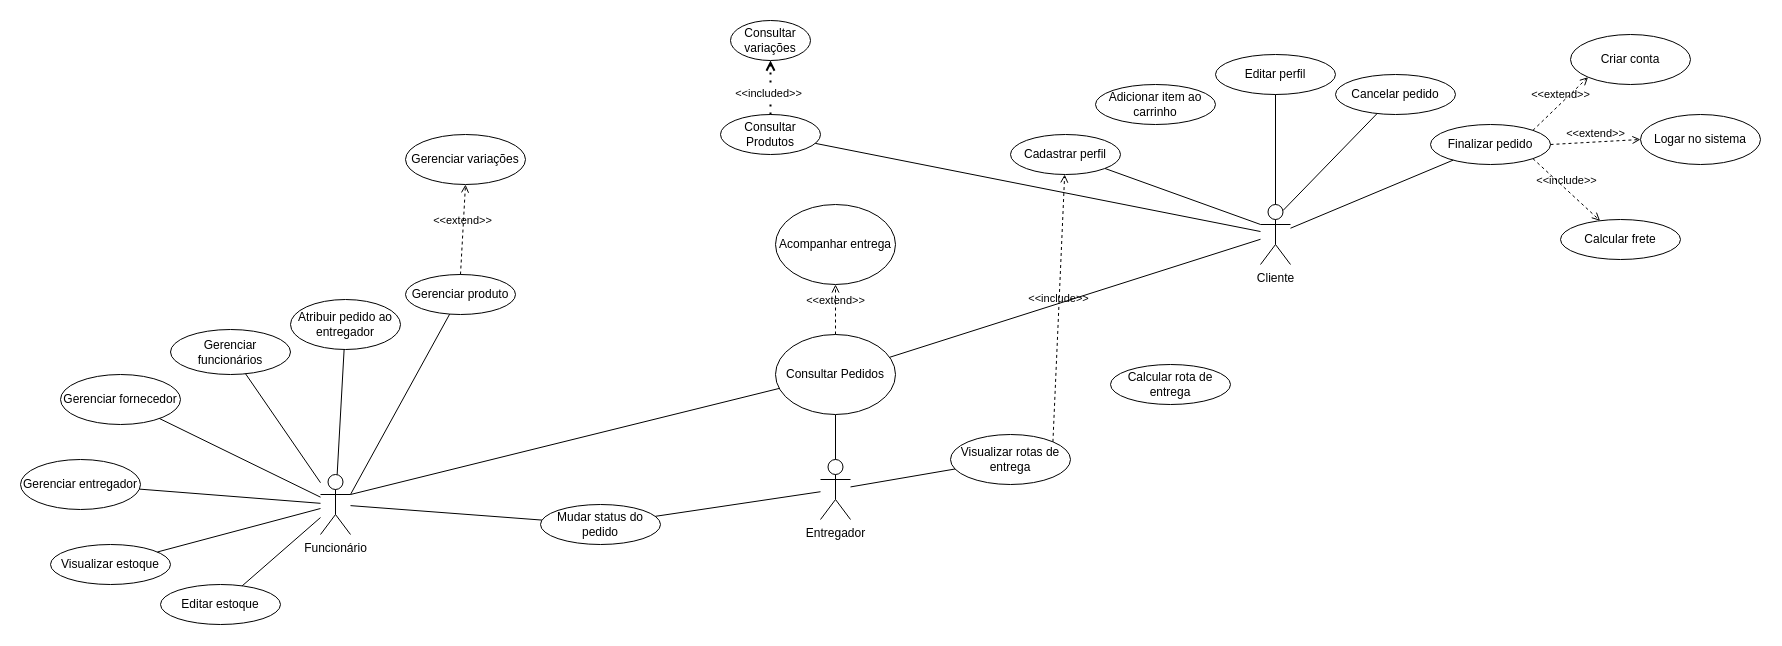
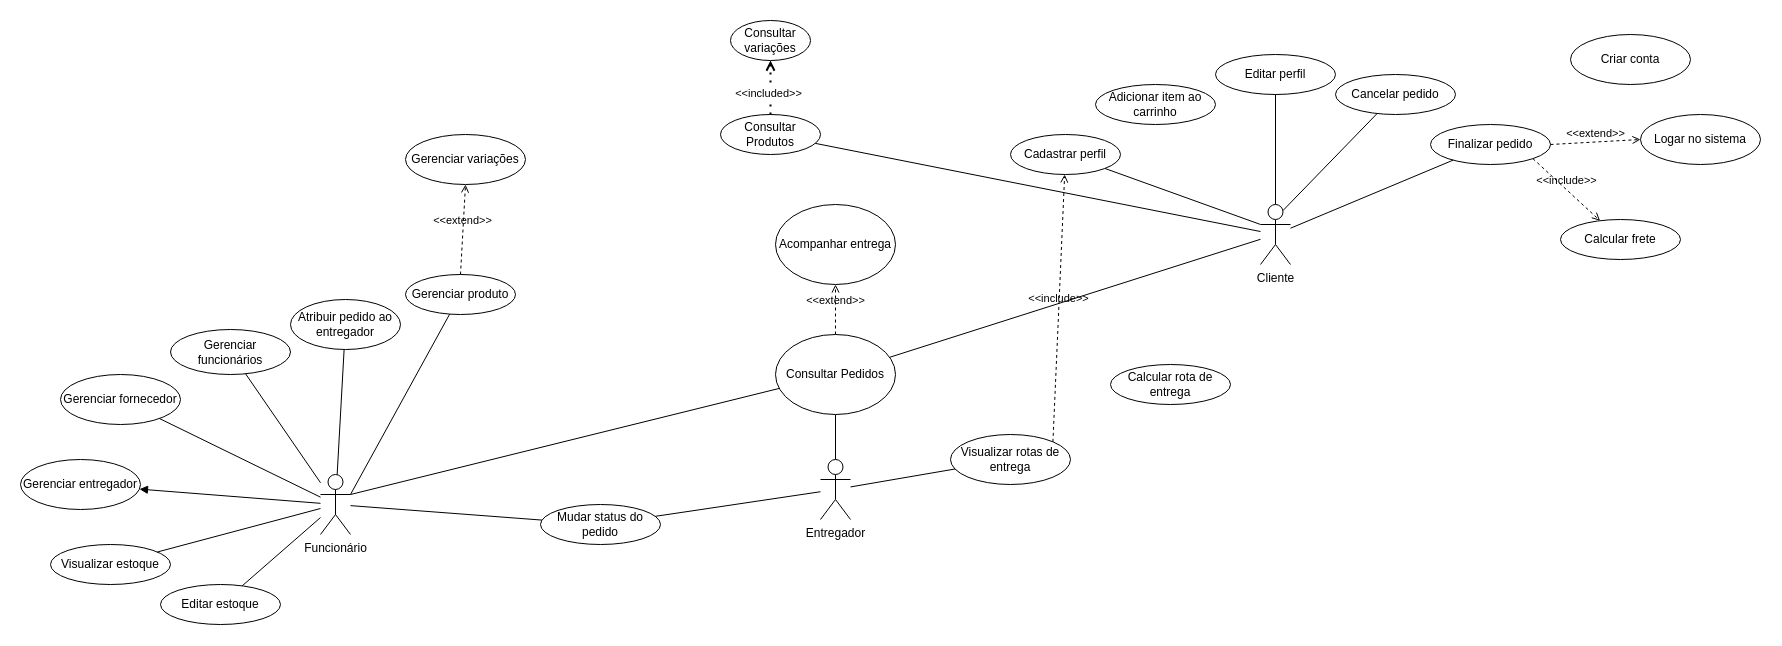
- <mxCell id="46" value="&amp;lt;&amp;lt;extend&amp;gt;&amp;gt;" style="html=1;verticalAlign=bottom;labelBackgroundColor=none;endArrow=open;endFill=0;dashed=1;rounded=0;exitX=1;exitY=0;exitDx=0;exitDy=0;entryX=0;entryY=1;entryDx=0;entryDy=0;" parent="1" source="6" target="9" edge="1"><mxGeometry width="160" relative="1" as="geometry"><mxPoint x="1460" y="84" as="sourcePoint" /><mxPoint x="1620" y="84" as="targetPoint" /></mxGeometry></mxCell>
- <mxCell id="39" value="" style="endArrow=none;html=1;rounded=0;" parent="1" source="10" target="38" edge="1"><mxGeometry width="50" height="50" relative="1" as="geometry"><mxPoint x="830" y="664" as="sourcePoint" /><mxPoint x="880" y="614" as="targetPoint" /></mxGeometry></mxCell>
+ <mxCell id="39" value="" style="endArrow=block;html=1;rounded=0;" parent="1" source="10" target="38" edge="1"><mxGeometry width="50" height="50" relative="1" as="geometry"><mxPoint x="830" y="664" as="sourcePoint" /><mxPoint x="880" y="614" as="targetPoint" /></mxGeometry></mxCell>
